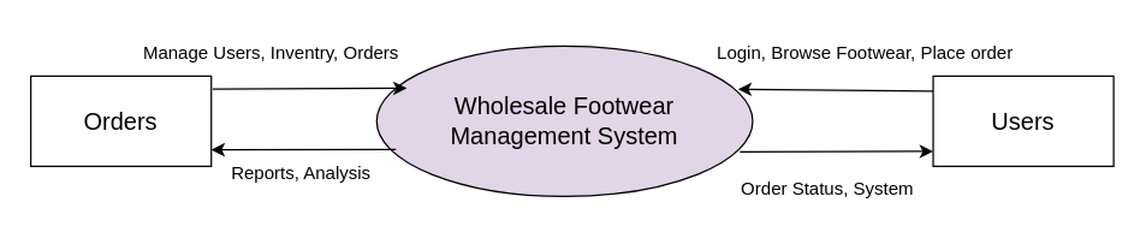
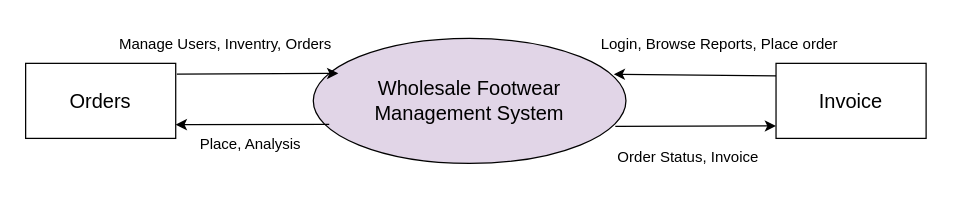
- <mxCell id="10" value="Login, Browse Footwear, Place order" style="text;strokeColor=none;align=center;fillColor=none;html=1;verticalAlign=middle;whiteSpace=wrap;rounded=0;" parent="1" vertex="1"><mxGeometry x="470" y="20" width="210" height="30" as="geometry" /></mxCell>
+ <mxCell id="10" value="Login, Browse Reports, Place order" style="text;strokeColor=none;align=center;fillColor=none;html=1;verticalAlign=middle;whiteSpace=wrap;rounded=0;" parent="1" vertex="1"><mxGeometry x="470" y="20" width="210" height="30" as="geometry" /></mxCell>
- <mxCell id="3" value="Users" style="rounded=0;whiteSpace=wrap;html=1;fontSize=16;" parent="1" vertex="1"><mxGeometry x="620" y="50" width="120" height="60" as="geometry" /></mxCell>
+ <mxCell id="3" value="Invoice" style="rounded=0;whiteSpace=wrap;html=1;fontSize=16;" parent="1" vertex="1"><mxGeometry x="620" y="50" width="120" height="60" as="geometry" /></mxCell>
- <mxCell id="11" value="Reports, Analysis" style="text;strokeColor=none;align=center;fillColor=none;html=1;verticalAlign=middle;whiteSpace=wrap;rounded=0;" parent="1" vertex="1"><mxGeometry x="110" y="100" width="180" height="30" as="geometry" /></mxCell>
+ <mxCell id="11" value="Place, Analysis" style="text;strokeColor=none;align=center;fillColor=none;html=1;verticalAlign=middle;whiteSpace=wrap;rounded=0;" parent="1" vertex="1"><mxGeometry x="110" y="100" width="180" height="30" as="geometry" /></mxCell>
- <mxCell id="12" value="Order Status, System" style="text;strokeColor=none;align=center;fillColor=none;html=1;verticalAlign=middle;whiteSpace=wrap;rounded=0;" parent="1" vertex="1"><mxGeometry x="460" y="110" width="180" height="30" as="geometry" /></mxCell>
+ <mxCell id="12" value="Order Status, Invoice" style="text;strokeColor=none;align=center;fillColor=none;html=1;verticalAlign=middle;whiteSpace=wrap;rounded=0;" parent="1" vertex="1"><mxGeometry x="460" y="110" width="180" height="30" as="geometry" /></mxCell>
